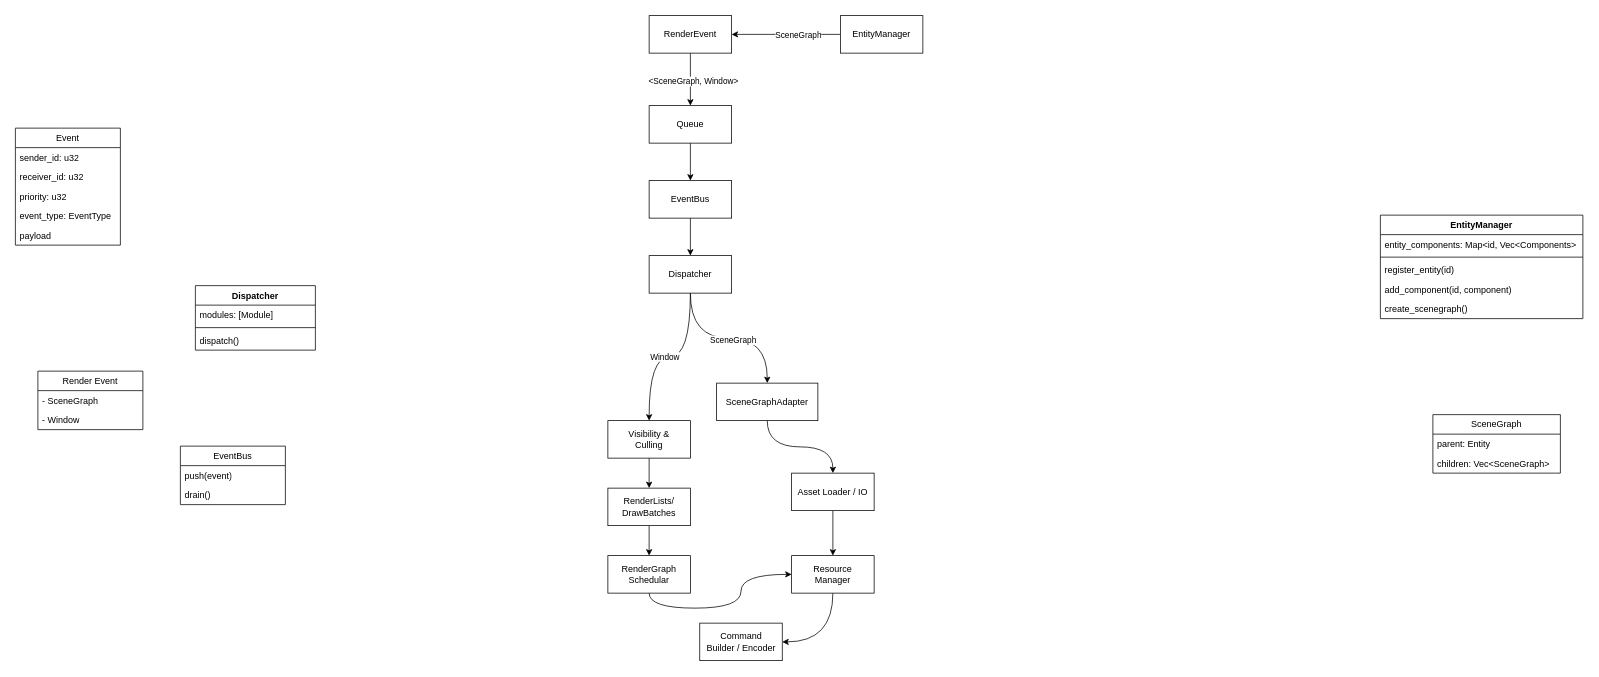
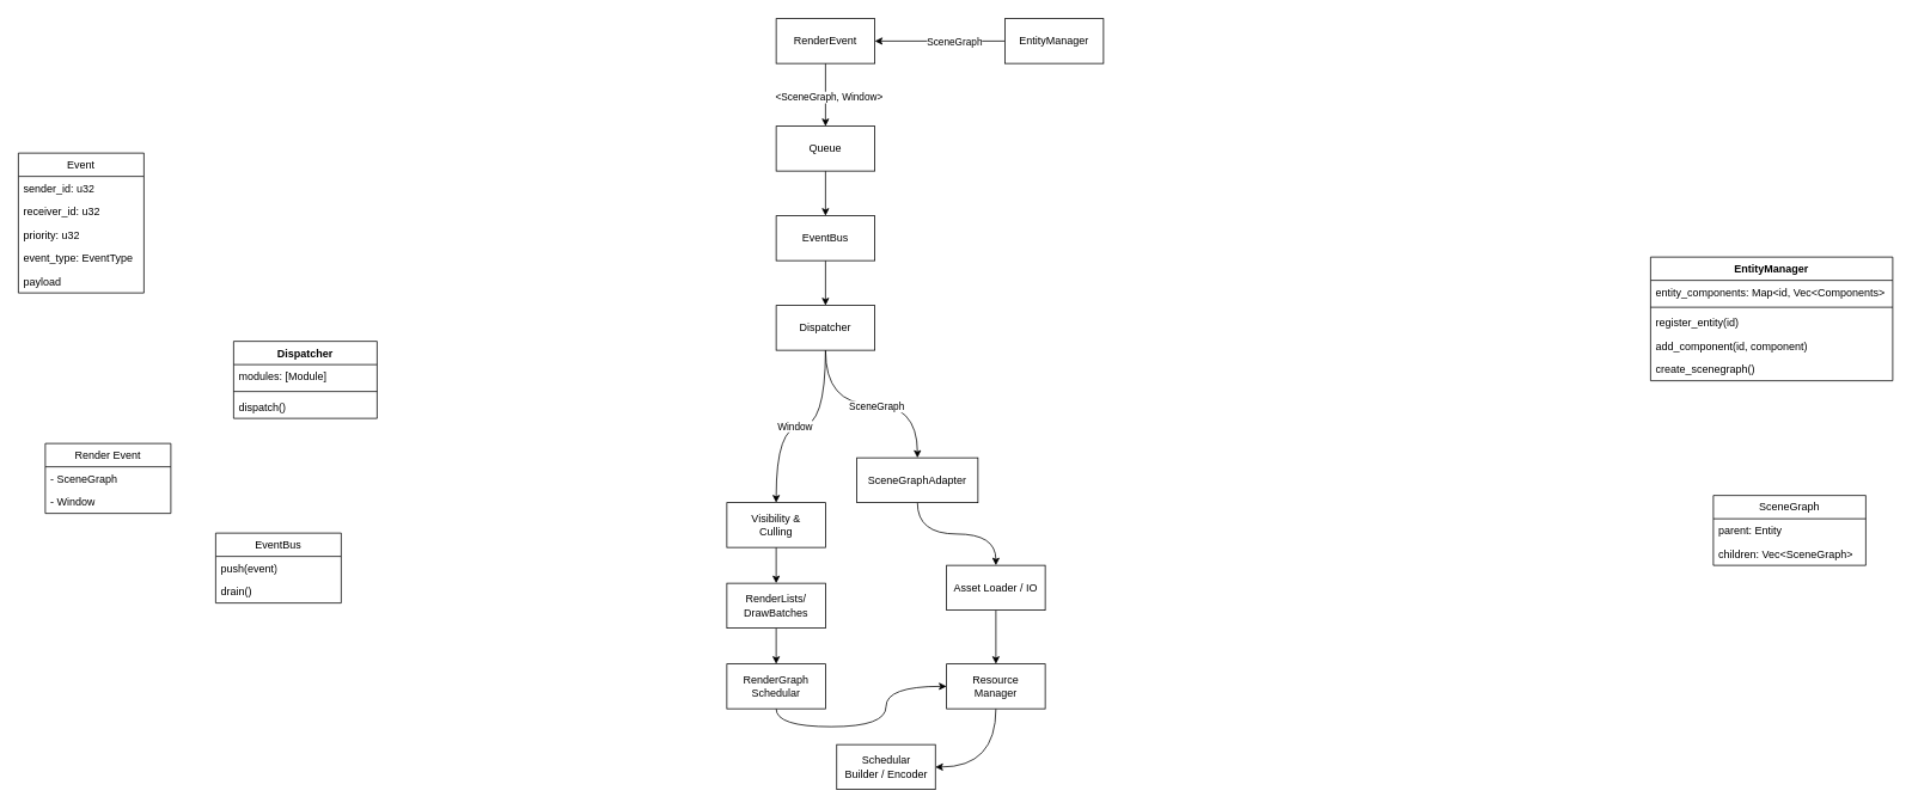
- <mxCell id="16" value="&lt;div&gt;Command&lt;/div&gt;&lt;div&gt;Builder / Encoder&lt;/div&gt;" style="html=1;whiteSpace=wrap;" vertex="1" parent="1"><mxGeometry x="932.5" y="830" width="110" height="50" as="geometry" /></mxCell>
+ <mxCell id="16" value="&lt;div&gt;Schedular&lt;/div&gt;&lt;div&gt;Builder / Encoder&lt;/div&gt;" style="html=1;whiteSpace=wrap;" vertex="1" parent="1"><mxGeometry x="932.5" y="830" width="110" height="50" as="geometry" /></mxCell>
